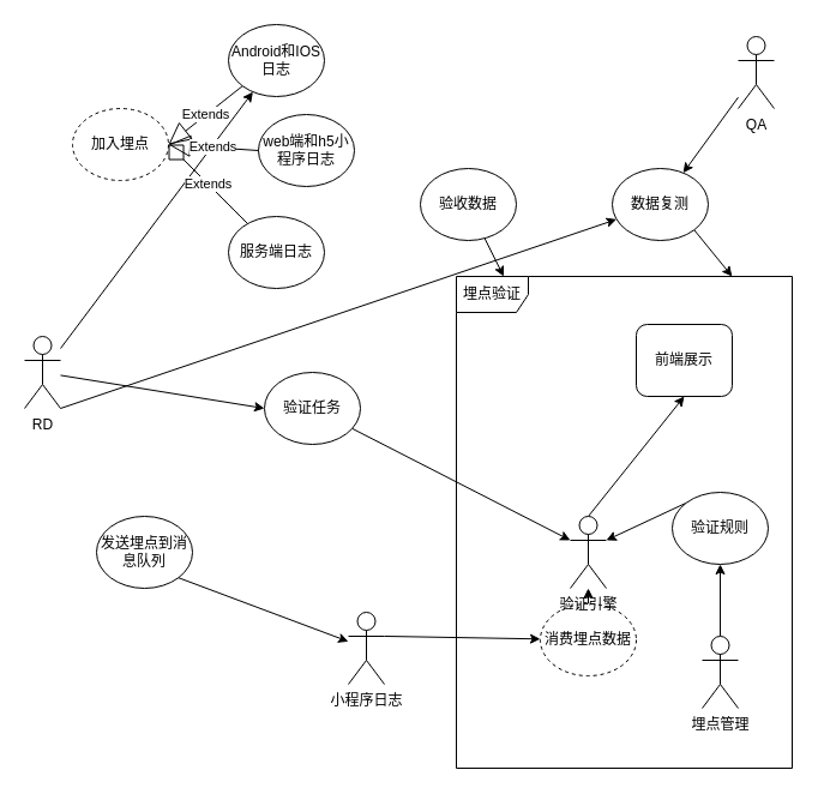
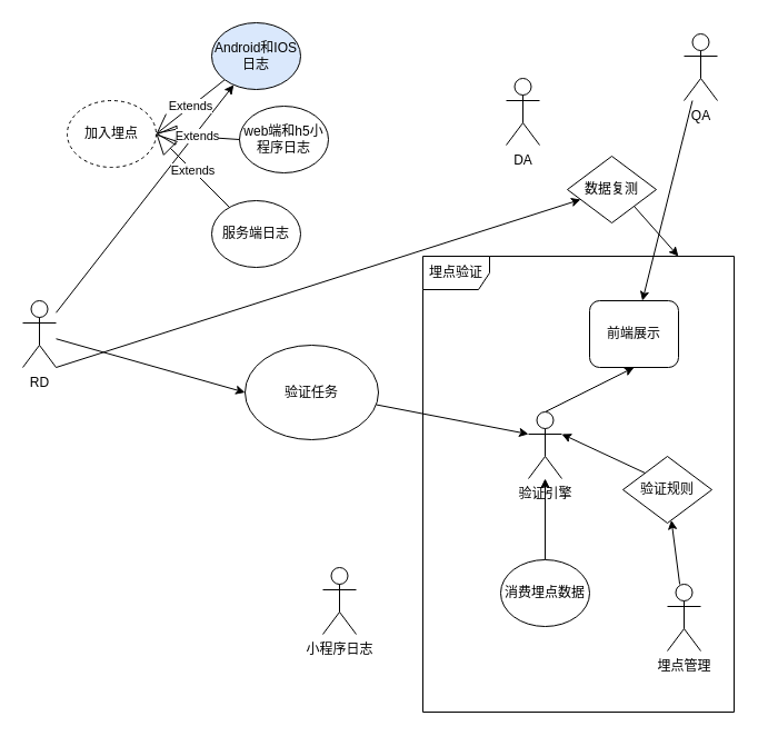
- <mxCell id="7" value="Android和IOS日志" style="ellipse;whiteSpace=wrap;html=1;" vertex="1" parent="1"><mxGeometry x="190" y="20" width="80" height="60" as="geometry" /></mxCell>
+ <mxCell id="7" value="Android和IOS日志" style="ellipse;whiteSpace=wrap;html=1;fillColor=#dae8fc;" vertex="1" parent="1"><mxGeometry x="190" y="20" width="80" height="60" as="geometry" /></mxCell>
+ <mxCell id="29" value="DA" style="shape=umlActor;verticalLabelPosition=bottom;verticalAlign=top;html=1;" vertex="1" parent="1"><mxGeometry x="455" y="70" width="30" height="60" as="geometry" /></mxCell>
- <mxCell id="6" value="Extends" style="endArrow=block;endSize=16;endFill=0;html=1;entryX=1;entryY=0.5;entryDx=0;entryDy=0;exitX=0;exitY=1;exitDx=0;exitDy=0;" edge="1" parent="1" source="7" target="5"><mxGeometry width="160" relative="1" as="geometry"><mxPoint x="230" as="sourcePoint" y="90" /><mxPoint x="240" y="250" as="targetPoint" /></mxGeometry></mxCell>
+ <mxCell id="6" value="Extends" style="endArrow=open;endSize=16;endFill=0;html=1;entryX=1;entryY=0.5;entryDx=0;entryDy=0;exitX=0;exitY=1;exitDx=0;exitDy=0;" edge="1" parent="1" source="7" target="5"><mxGeometry width="160" relative="1" as="geometry"><mxPoint x="230" as="sourcePoint" y="90" /><mxPoint x="240" y="250" as="targetPoint" /></mxGeometry></mxCell>
- <mxCell id="32" value="" style="edgeStyle=none;rounded=0;orthogonalLoop=1;jettySize=auto;html=1;" edge="1" parent="1" source="33" target="35"><mxGeometry relative="1" as="geometry" /></mxCell>
+ <mxCell id="32" value="" style="edgeStyle=none;rounded=0;orthogonalLoop=1;jettySize=auto;html=1;" edge="1" parent="1" source="33" target="22"><mxGeometry relative="1" as="geometry" /></mxCell>
- <mxCell id="11" value="Extends" style="endArrow=diamond;endSize=16;endFill=0;html=1;entryX=1;entryY=0.5;entryDx=0;entryDy=0;" edge="1" parent="1" source="9" target="5"><mxGeometry width="160" relative="1" as="geometry"><mxPoint x="221.716" y="91.213" as="sourcePoint" /><mxPoint x="140" y="130" as="targetPoint" /></mxGeometry></mxCell>
+ <mxCell id="11" value="Extends" style="endArrow=block;endSize=16;endFill=0;html=1;entryX=1;entryY=0.5;entryDx=0;entryDy=0;" edge="1" parent="1" source="9" target="5"><mxGeometry width="160" relative="1" as="geometry"><mxPoint x="221.716" y="91.213" as="sourcePoint" /><mxPoint x="140" y="130" as="targetPoint" /></mxGeometry></mxCell>
- <mxCell id="31" value="验收数据" style="ellipse;whiteSpace=wrap;html=1;" vertex="1" parent="1"><mxGeometry x="350" y="140" width="80" height="60" as="geometry" /></mxCell>
- <mxCell id="35" value="数据复测" style="ellipse;whiteSpace=wrap;html=1;" vertex="1" parent="1"><mxGeometry x="510" y="140" width="80" height="60" as="geometry" /></mxCell>
+ <mxCell id="35" value="数据复测" style="rhombus;whiteSpace=wrap;html=1;" vertex="1" parent="1"><mxGeometry x="510" y="140" width="80" height="60" as="geometry" /></mxCell>
- <mxCell id="30" value="" style="edgeStyle=none;rounded=0;orthogonalLoop=1;jettySize=auto;html=1;" edge="1" parent="1" source="31" target="14"><mxGeometry relative="1" as="geometry" /></mxCell>
- <mxCell id="4" value="RD" style="shape=umlActor;verticalLabelPosition=bottom;verticalAlign=top;html=1;" vertex="1" parent="1"><mxGeometry x="20" y="280" width="30" height="60" as="geometry" /></mxCell>
+ <mxCell id="4" value="RD" style="shape=umlActor;verticalLabelPosition=bottom;verticalAlign=top;html=1;" vertex="1" parent="1"><mxGeometry x="20" y="270" width="30" height="60" as="geometry" /></mxCell>
- <mxCell id="21" value="验证任务" style="ellipse;whiteSpace=wrap;html=1;" vertex="1" parent="1"><mxGeometry x="220" y="310" width="80" height="60" as="geometry" /></mxCell>
+ <mxCell id="21" value="验证任务" style="ellipse;whiteSpace=wrap;html=1;" vertex="1" parent="1"><mxGeometry x="220" y="310" width="120" height="85" as="geometry" /></mxCell>
- <mxCell id="24" value="验证规则" style="ellipse;whiteSpace=wrap;html=1;" vertex="1" parent="1"><mxGeometry x="560" y="410" width="80" height="60" as="geometry" /></mxCell>
+ <mxCell id="24" value="验证规则" style="rhombus;whiteSpace=wrap;html=1;" vertex="1" parent="1"><mxGeometry x="560" y="410" width="80" height="60" as="geometry" /></mxCell>
- <mxCell id="12" value="发送埋点到消息队列" style="ellipse;whiteSpace=wrap;html=1;" vertex="1" parent="1"><mxGeometry x="80" y="430" width="80" height="60" as="geometry" /></mxCell>
- <mxCell id="26" value="验证引擎" style="shape=umlActor;verticalLabelPosition=bottom;verticalAlign=top;html=1;" vertex="1" parent="1"><mxGeometry x="475" y="430" width="30" height="60" as="geometry" /></mxCell>
+ <mxCell id="26" value="验证引擎" style="shape=umlActor;verticalLabelPosition=bottom;verticalAlign=top;html=1;" vertex="1" parent="1"><mxGeometry x="475" y="370" width="30" height="60" as="geometry" /></mxCell>
- <mxCell id="18" style="rounded=0;orthogonalLoop=1;jettySize=auto;html=1;exitX=1;exitY=1;exitDx=0;exitDy=0;" edge="1" parent="1" source="12" target="17"><mxGeometry relative="1" as="geometry"><mxPoint x="112.96" y="520" as="sourcePoint" /><mxPoint x="290" y="650" as="targetPoint" /></mxGeometry></mxCell>
- <mxCell id="19" style="rounded=0;orthogonalLoop=1;jettySize=auto;html=1;exitX=1;exitY=0.333;exitDx=0;exitDy=0;exitPerimeter=0;" edge="1" parent="1" source="17" target="16"><mxGeometry relative="1" as="geometry"><mxPoint x="288.284" y="531.213" as="sourcePoint" /><mxPoint x="330" y="581.807" as="targetPoint" /></mxGeometry></mxCell>
- <mxCell id="16" value="消费埋点数据" style="ellipse;whiteSpace=wrap;html=1;dashed=1;" vertex="1" parent="1"><mxGeometry x="450" y="503" width="80" height="60" as="geometry" /></mxCell>
+ <mxCell id="16" value="消费埋点数据" style="ellipse;whiteSpace=wrap;html=1;" vertex="1" parent="1"><mxGeometry x="450" y="503" width="80" height="60" as="geometry" /></mxCell>
- <mxCell id="28" value="埋点管理" style="shape=umlActor;verticalLabelPosition=bottom;verticalAlign=top;html=1;" vertex="1" parent="1"><mxGeometry x="585" y="530" width="30" height="60" as="geometry" /></mxCell>
+ <mxCell id="28" value="埋点管理" style="shape=umlActor;verticalLabelPosition=bottom;verticalAlign=top;html=1;" vertex="1" parent="1"><mxGeometry x="600" y="525" width="30" height="60" as="geometry" /></mxCell>
